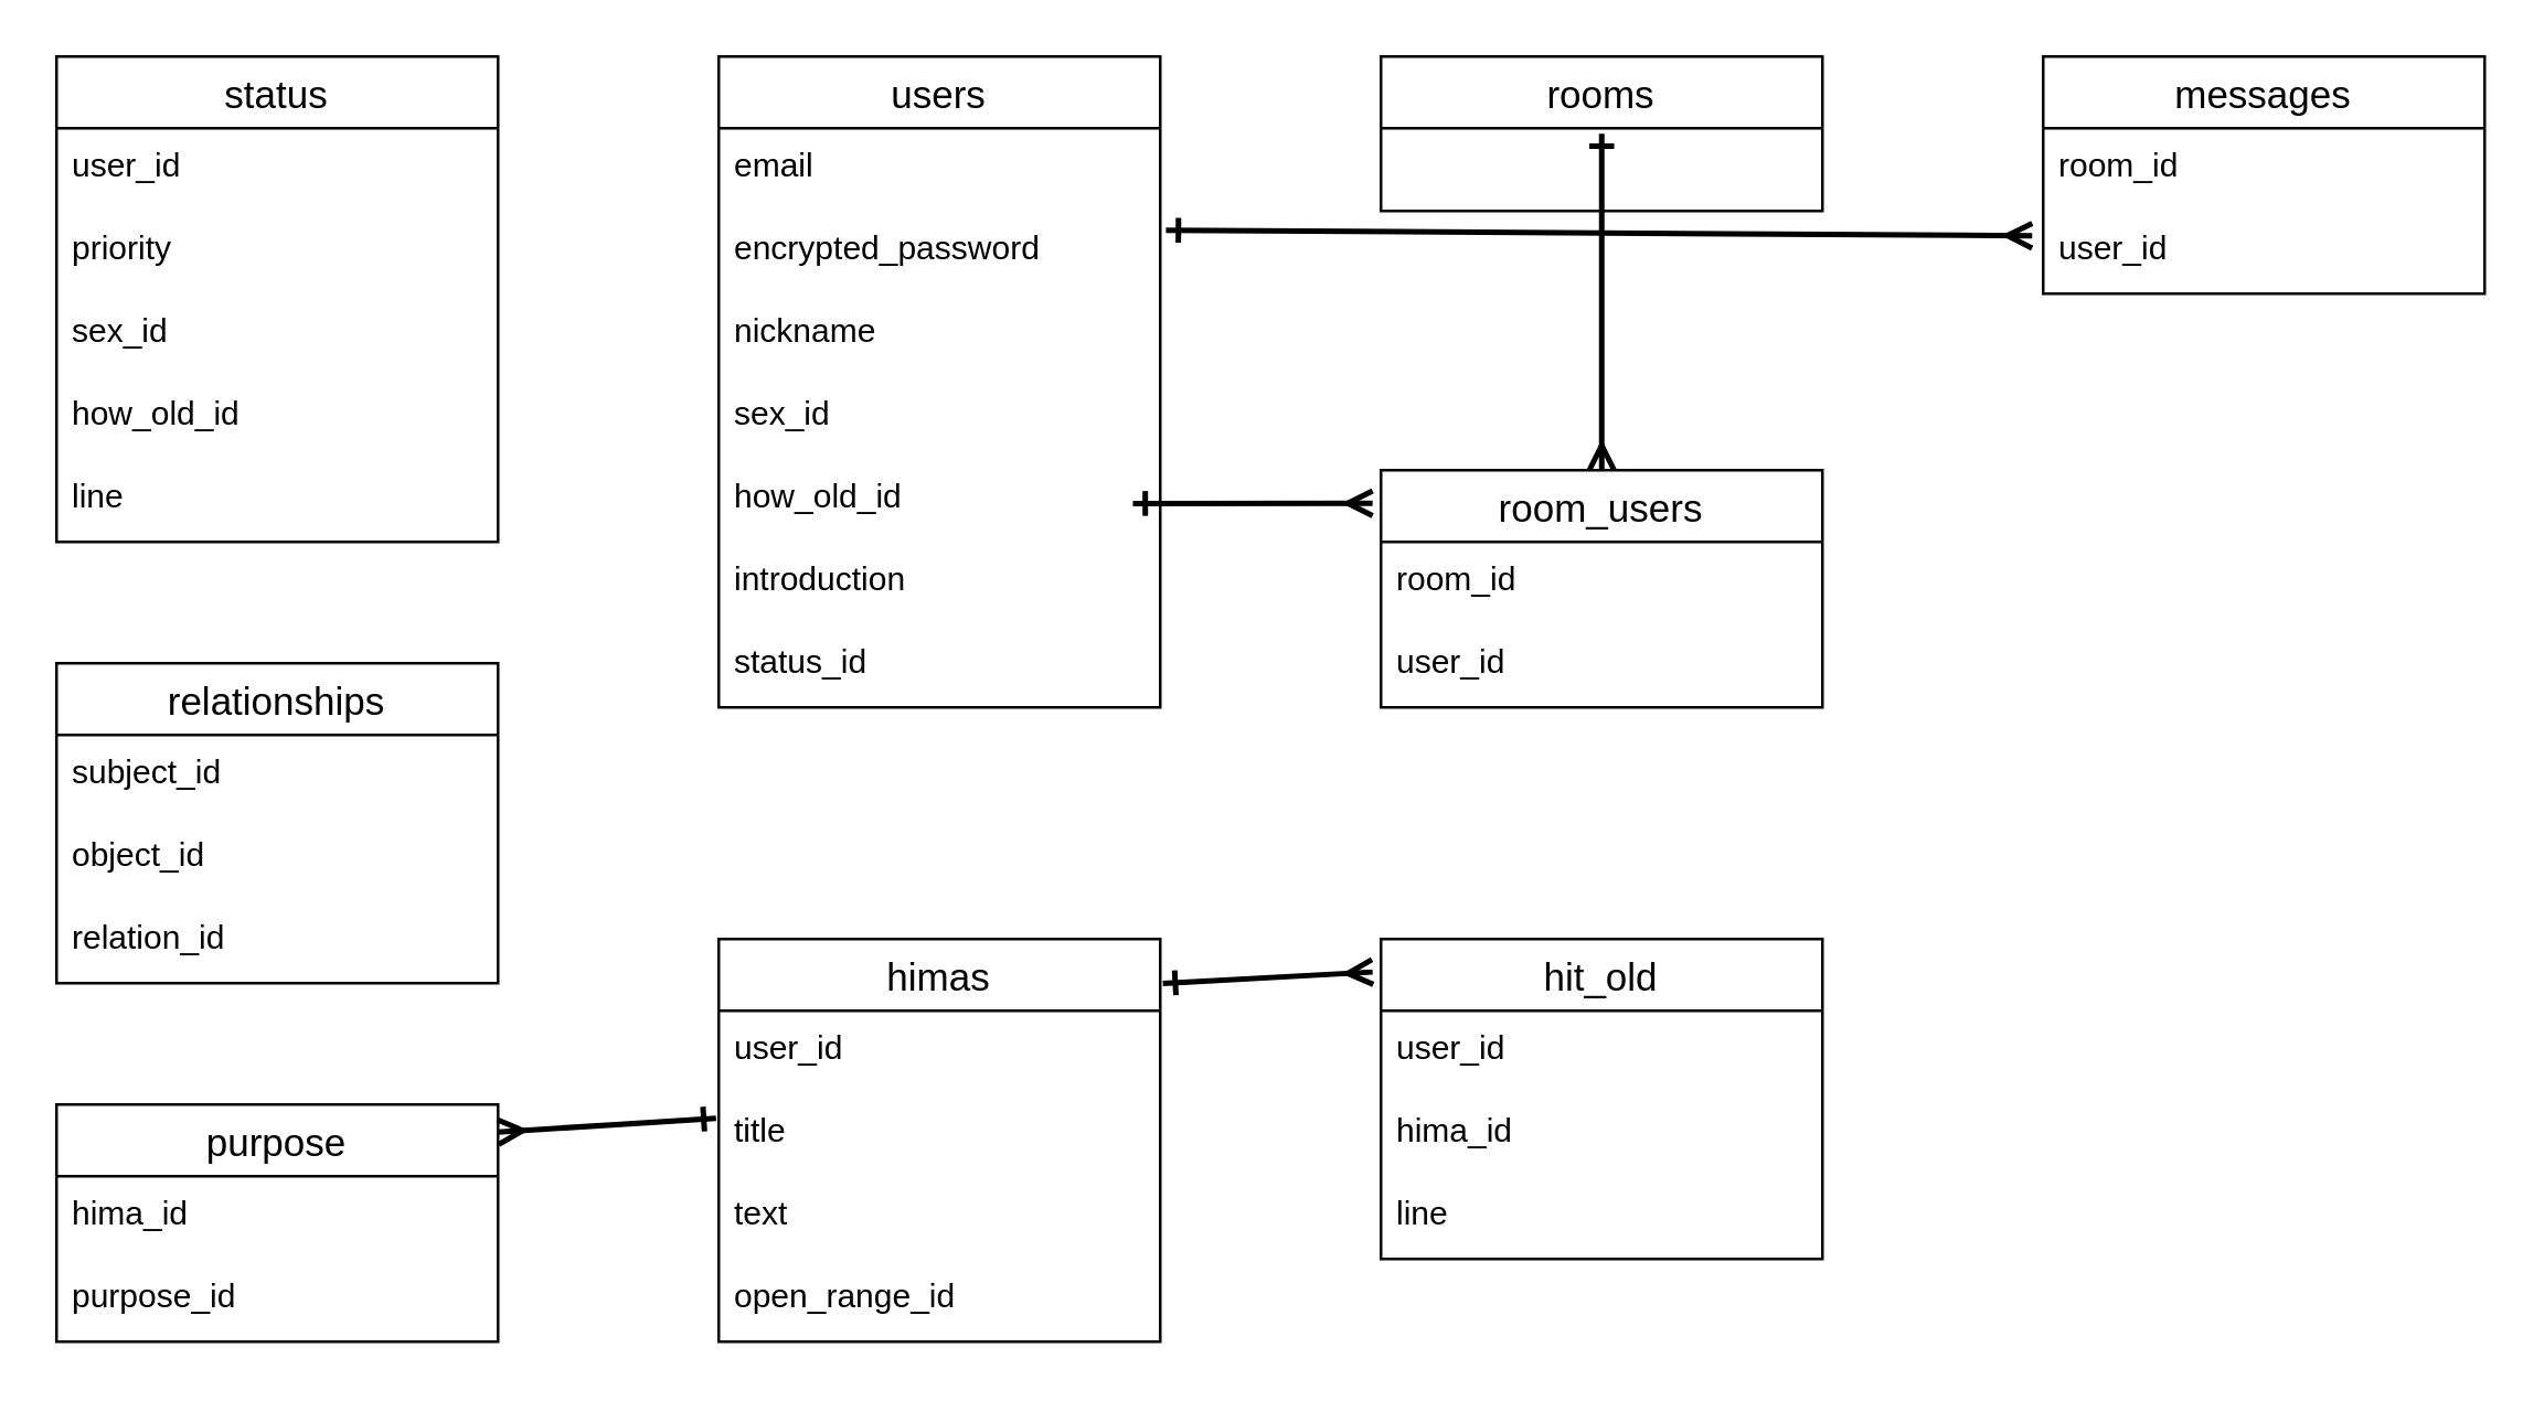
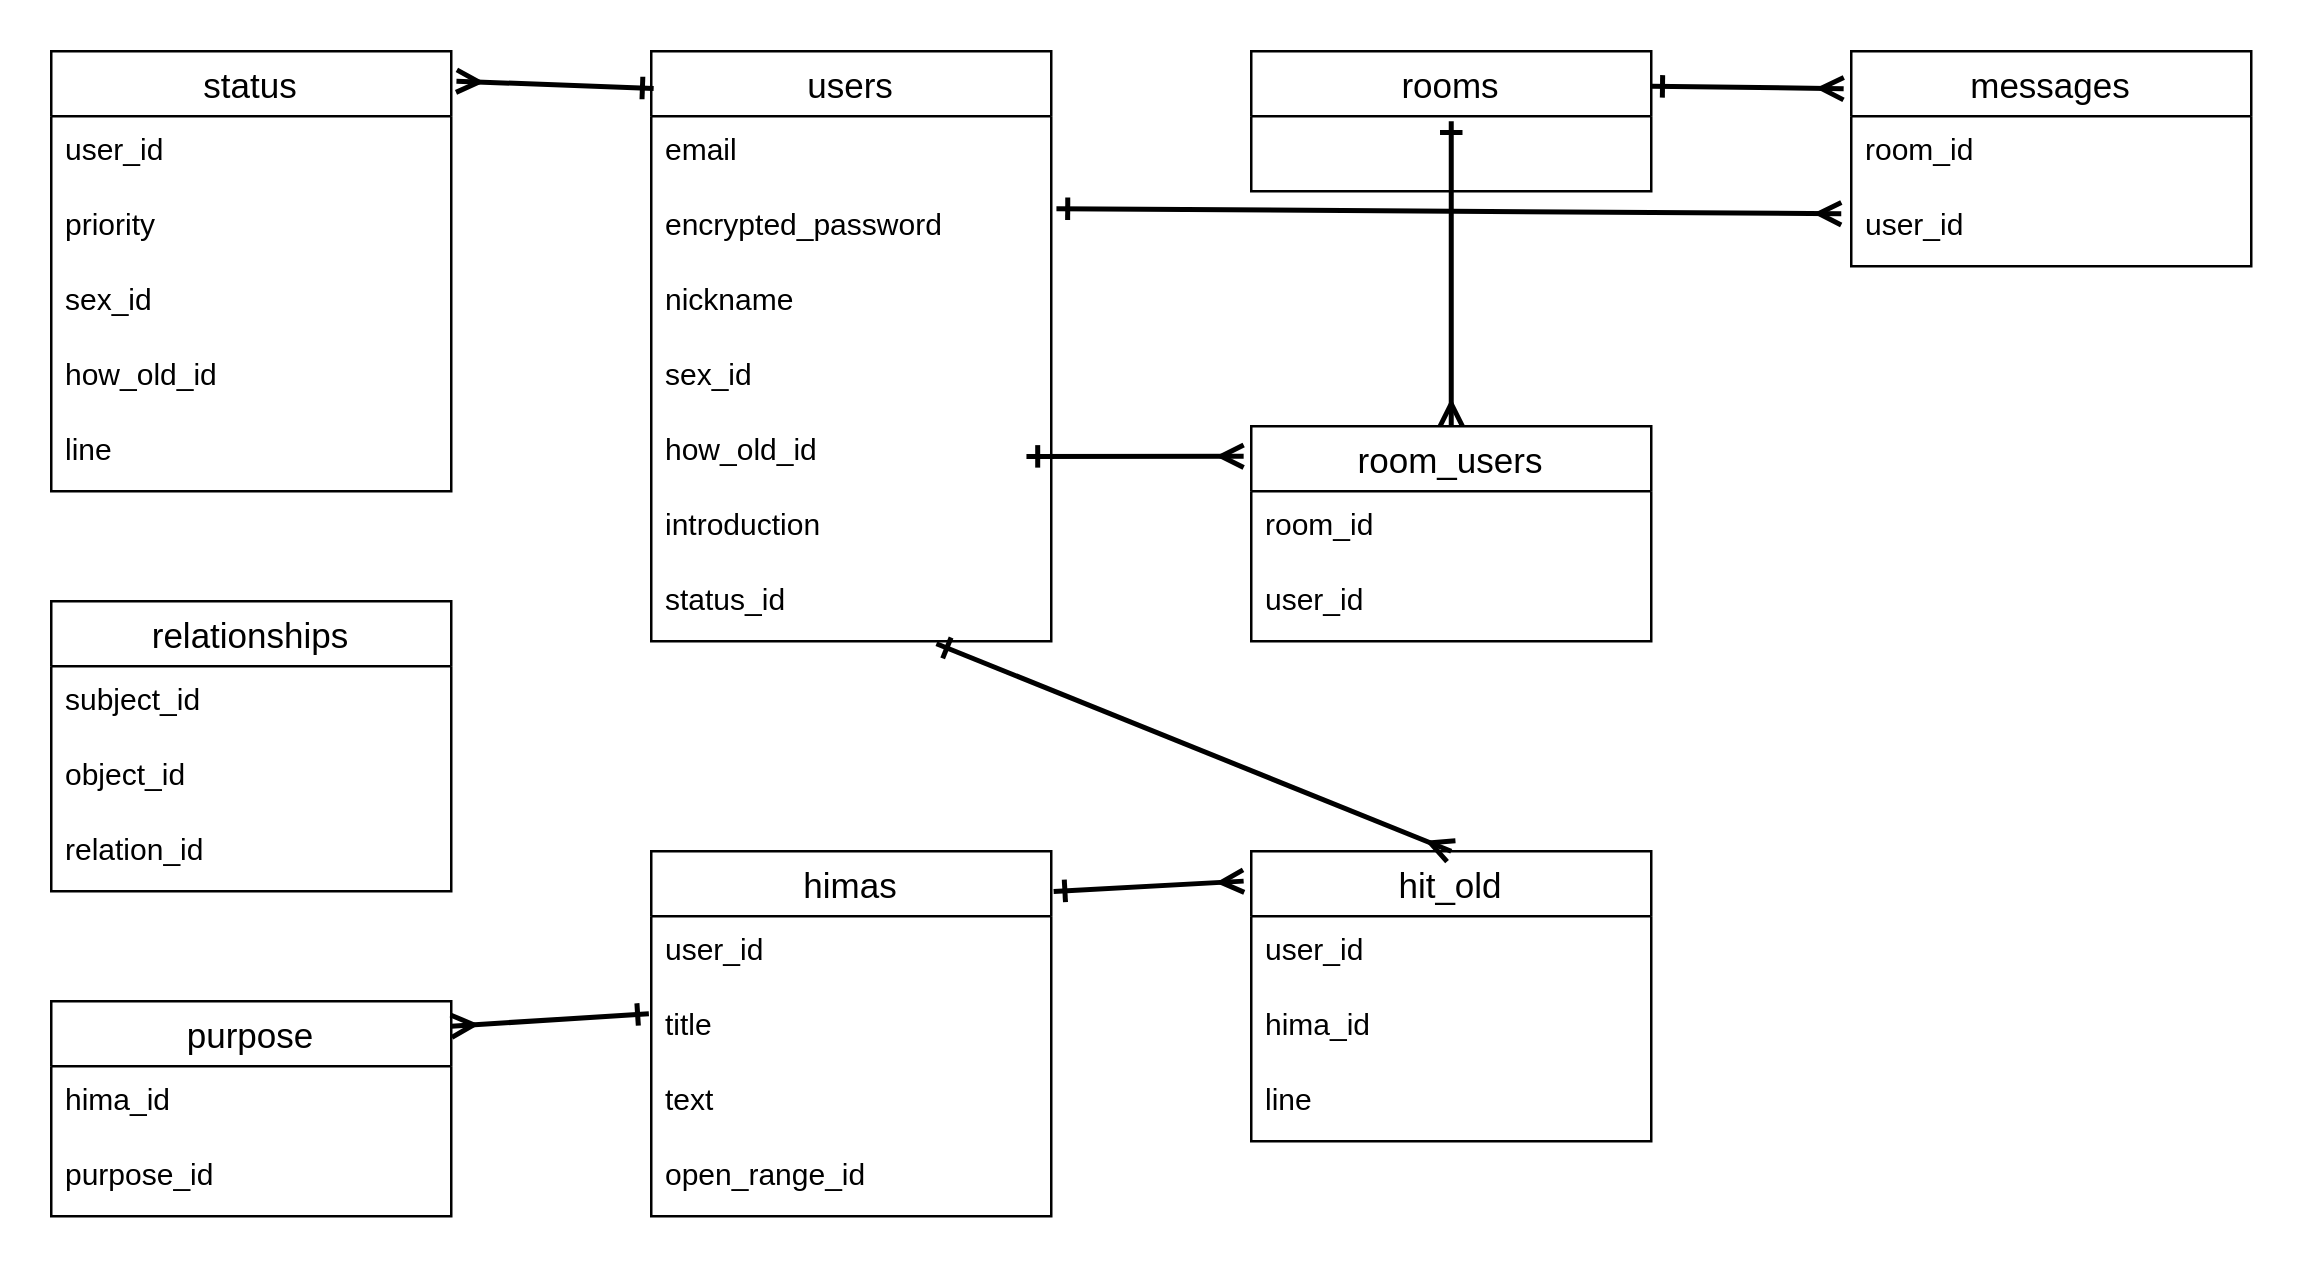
+ <mxCell id="16" value="" style="endArrow=ERone;html=1;rounded=0;entryX=0.006;entryY=0.063;entryDx=0;entryDy=0;entryPerimeter=0;exitX=1.013;exitY=0.068;exitDx=0;exitDy=0;exitPerimeter=0;strokeWidth=2;startArrow=ERmany;startFill=0;endFill=0;" edge="1" parent="1" source="10" target="2"><mxGeometry relative="1" as="geometry"><mxPoint x="220" y="250" as="sourcePoint" /><mxPoint x="380" y="250" as="targetPoint" /></mxGeometry></mxCell>
+ <mxCell id="46" value="" style="endArrow=ERone;html=1;rounded=0;strokeWidth=2;exitX=-0.019;exitY=0.174;exitDx=0;exitDy=0;startArrow=ERmany;startFill=0;endFill=0;entryX=1;entryY=0.25;entryDx=0;entryDy=0;exitPerimeter=0;" edge="1" parent="1" source="42" target="32"><mxGeometry relative="1" as="geometry"><mxPoint x="600" y="190" as="sourcePoint" /><mxPoint x="600" y="68" as="targetPoint" /></mxGeometry></mxCell>
+ <mxCell id="31" value="" style="endArrow=ERone;html=1;rounded=0;strokeWidth=2;exitX=0.5;exitY=0;exitDx=0;exitDy=0;entryX=0.713;entryY=1.033;entryDx=0;entryDy=0;startArrow=ERmany;startFill=0;endFill=0;entryPerimeter=0;" edge="1" parent="1" source="26" target="9"><mxGeometry relative="1" as="geometry"><mxPoint x="350" y="350" as="sourcePoint" /><mxPoint x="350.96" y="238.01" as="targetPoint" /></mxGeometry></mxCell>
